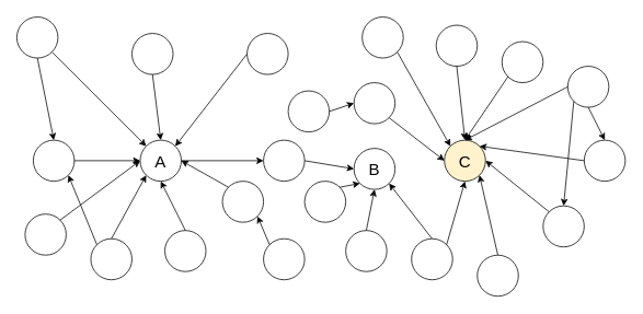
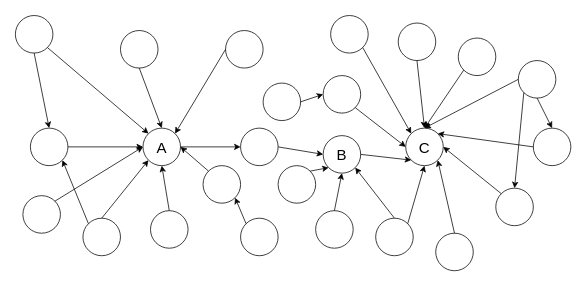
- <mxCell id="4" value="&lt;font style=&quot;font-size: 20px&quot;&gt;A&lt;/font&gt;" style="ellipse;whiteSpace=wrap;html=1;aspect=fixed;fillColor=#FFFFFF;" vertex="1" parent="1"><mxGeometry x="170" y="170" width="50" height="50" as="geometry" /></mxCell>
+ <mxCell id="4" value="&lt;font style=&quot;font-size: 20px&quot;&gt;A&lt;/font&gt;" style="ellipse;whiteSpace=wrap;html=1;aspect=fixed;fillColor=#FFFFFF;" vertex="1" parent="1"><mxGeometry x="190" y="170" width="50" height="50" as="geometry" /></mxCell>
- <mxCell id="11" value="&lt;font style=&quot;font-size: 20px&quot;&gt;C&lt;/font&gt;" style="ellipse;whiteSpace=wrap;html=1;aspect=fixed;fillColor=#fff2cc;" vertex="1" parent="1"><mxGeometry x="540" y="170" width="50" height="50" as="geometry" /></mxCell>
+ <mxCell id="11" value="&lt;font style=&quot;font-size: 20px&quot;&gt;C&lt;/font&gt;" style="ellipse;whiteSpace=wrap;html=1;aspect=fixed;fillColor=#FFFFFF;" vertex="1" parent="1"><mxGeometry x="540" y="170" width="50" height="50" as="geometry" /></mxCell>
+ <mxCell id="53" value="" style="endArrow=classic;html=1;exitX=1;exitY=0.5;exitDx=0;exitDy=0;entryX=0;entryY=1;entryDx=0;entryDy=0;endFill=1;" edge="1" parent="1" source="23" target="11"><mxGeometry width="50" height="50" relative="1" as="geometry"><mxPoint x="482.678" y="152.678" as="sourcePoint" /><mxPoint x="550" y="205" as="targetPoint" /></mxGeometry></mxCell>
